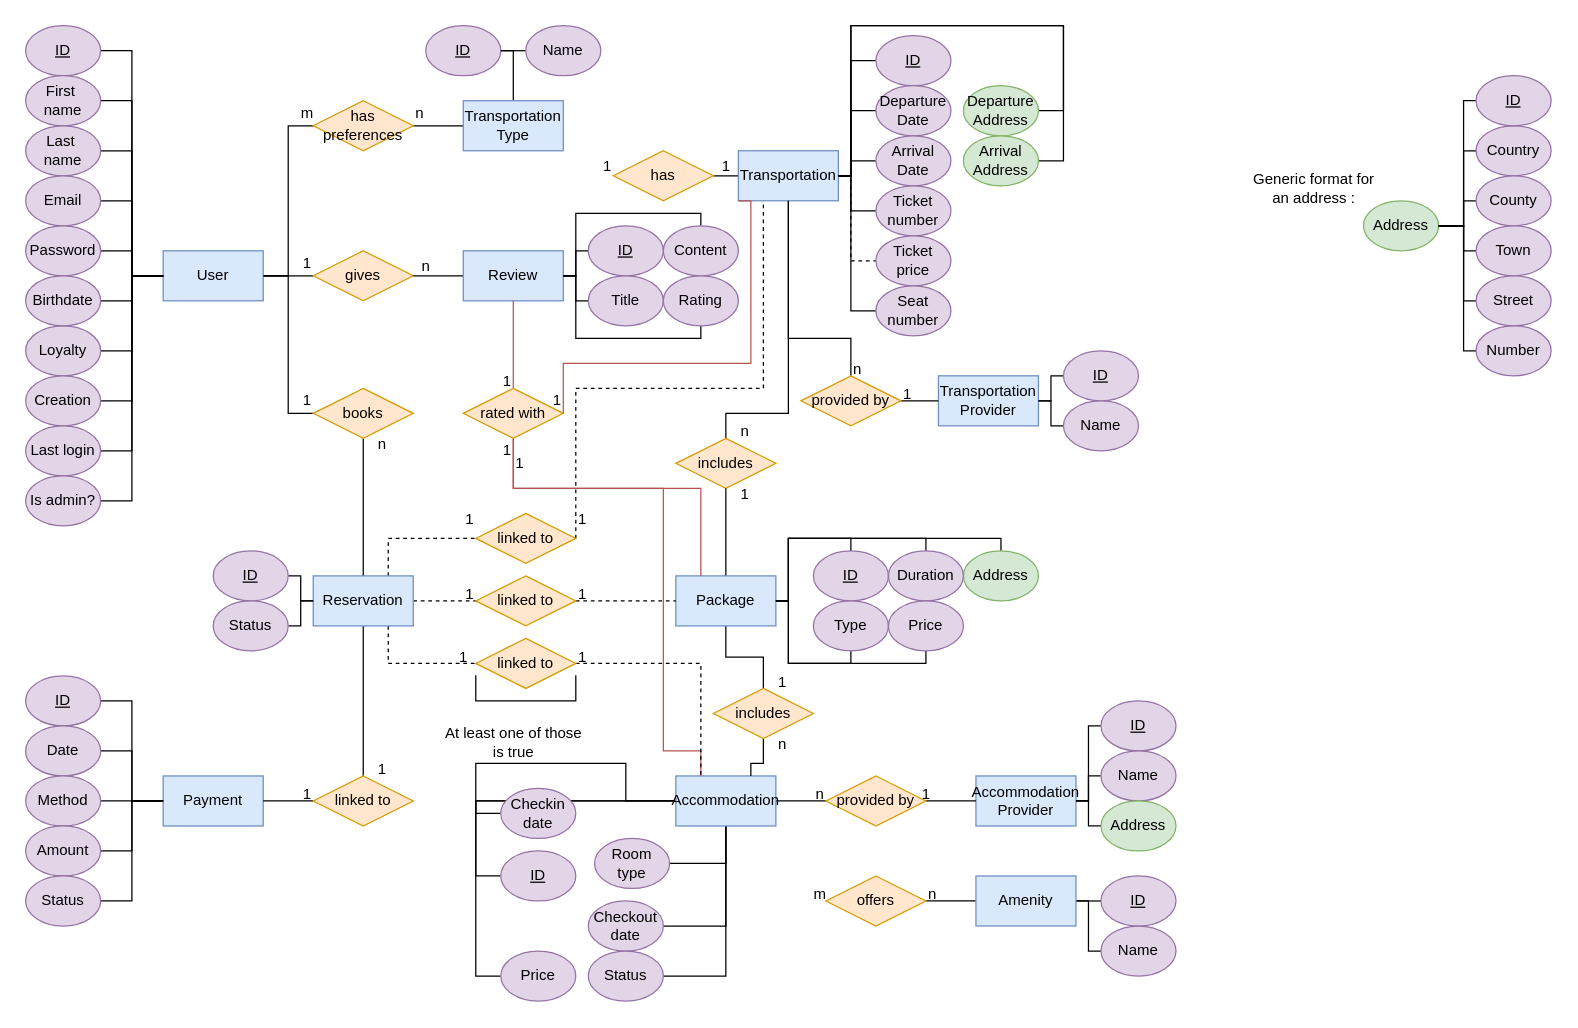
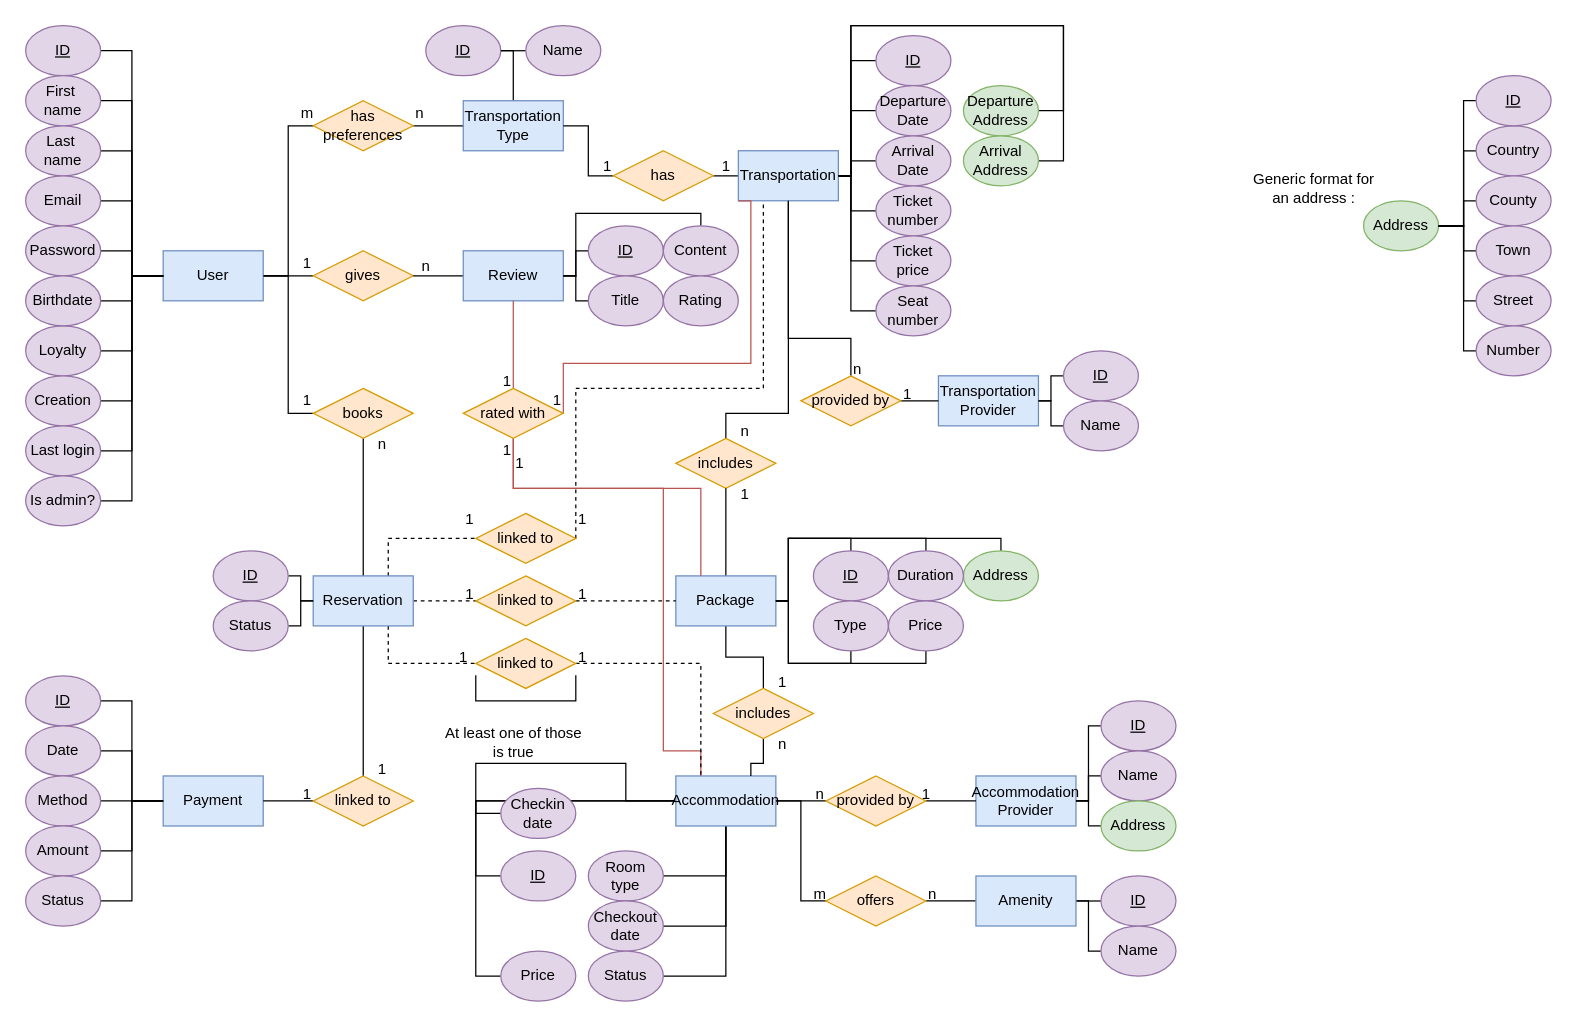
+ <mxCell id="55" style="edgeStyle=orthogonalEdgeStyle;rounded=0;orthogonalLoop=1;jettySize=auto;html=1;exitX=0;exitY=0.5;exitDx=0;exitDy=0;entryX=1;entryY=0.5;entryDx=0;entryDy=0;endArrow=none;endFill=0;" edge="1" parent="1" source="56" target="51"><mxGeometry relative="1" as="geometry"><Array as="points"><mxPoint x="470" y="140" /><mxPoint x="470" y="100" /></Array></mxGeometry></mxCell>
- <mxCell id="35" style="edgeStyle=orthogonalEdgeStyle;rounded=0;orthogonalLoop=1;jettySize=auto;html=1;exitX=1;exitY=0.5;exitDx=0;exitDy=0;entryX=0;entryY=0.5;entryDx=0;entryDy=0;endArrow=none;endFill=0;dashed=1;" edge="1" parent="1" source="37" target="44"><mxGeometry relative="1" as="geometry"><Array as="points"><mxPoint x="680" y="140" /><mxPoint x="680" y="208" /></Array></mxGeometry></mxCell>
+ <mxCell id="35" style="edgeStyle=orthogonalEdgeStyle;rounded=0;orthogonalLoop=1;jettySize=auto;html=1;exitX=1;exitY=0.5;exitDx=0;exitDy=0;entryX=0;entryY=0.5;entryDx=0;entryDy=0;endArrow=none;endFill=0;" edge="1" parent="1" source="37" target="44"><mxGeometry relative="1" as="geometry"><Array as="points"><mxPoint x="680" y="140" /><mxPoint x="680" y="208" /></Array></mxGeometry></mxCell>
- <mxCell id="70" style="edgeStyle=orthogonalEdgeStyle;rounded=0;orthogonalLoop=1;jettySize=auto;html=1;exitX=0.5;exitY=1;exitDx=0;exitDy=0;entryX=1;entryY=0.5;entryDx=0;entryDy=0;endArrow=none;endFill=0;" edge="1" parent="1" source="71" target="63"><mxGeometry relative="1" as="geometry"><Array as="points"><mxPoint x="560" y="270" /><mxPoint x="460" y="270" /><mxPoint x="460" y="220" /></Array></mxGeometry></mxCell>
- <mxCell id="133" value="Room type" style="ellipse;whiteSpace=wrap;html=1;fillColor=#e1d5e7;strokeColor=#9673a6;" vertex="1" parent="1"><mxGeometry x="475" y="670" width="60" height="40" as="geometry" /></mxCell>
+ <mxCell id="133" value="Room type" style="ellipse;whiteSpace=wrap;html=1;fillColor=#e1d5e7;strokeColor=#9673a6;" vertex="1" parent="1"><mxGeometry x="470" y="680" width="60" height="40" as="geometry" /></mxCell>
+ <mxCell id="140" style="edgeStyle=orthogonalEdgeStyle;rounded=0;orthogonalLoop=1;jettySize=auto;html=1;exitX=0;exitY=0.5;exitDx=0;exitDy=0;entryX=1;entryY=0.5;entryDx=0;entryDy=0;endArrow=none;endFill=0;" edge="1" parent="1" source="141" target="92"><mxGeometry relative="1" as="geometry" /></mxCell>
